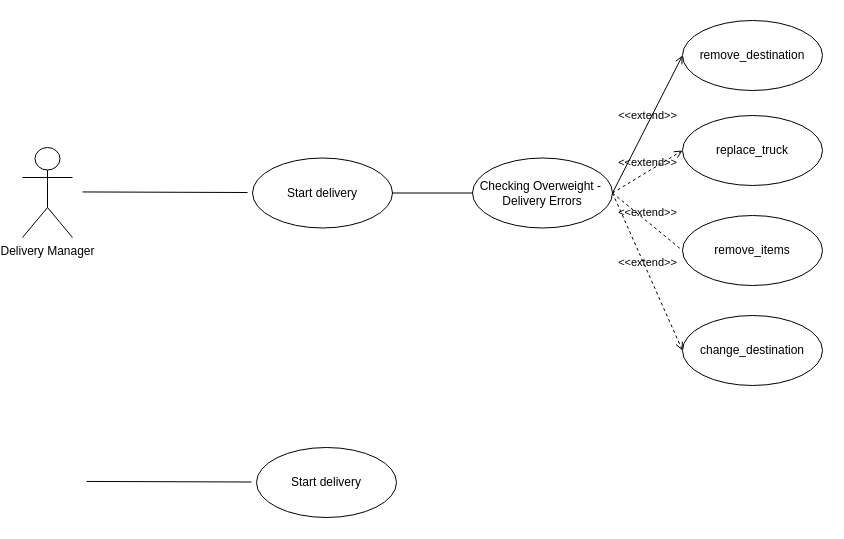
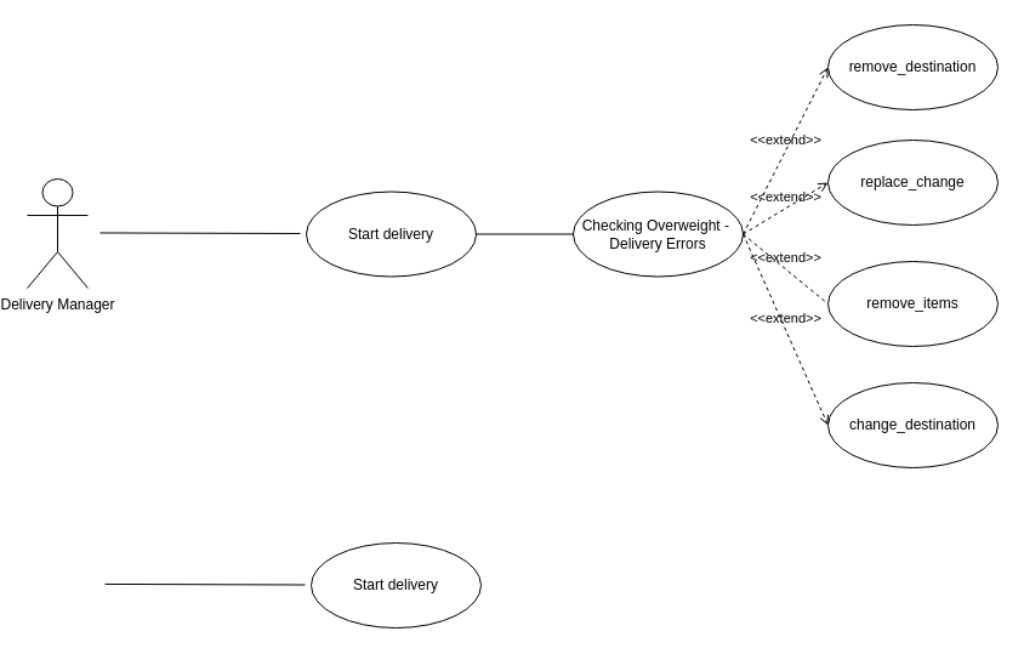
- <mxCell id="10" value="&amp;lt;&amp;lt;extend&amp;gt;&amp;gt;" style="html=1;verticalAlign=bottom;labelBackgroundColor=none;endArrow=open;endFill=0;dashed=0;rounded=0;exitX=1;exitY=0.5;exitDx=0;exitDy=0;entryX=0;entryY=0.5;entryDx=0;entryDy=0;" edge="1" parent="1" source="4" target="5"><mxGeometry width="160" relative="1" as="geometry"><mxPoint x="510" y="97.5" as="sourcePoint" /><mxPoint x="670" y="97.5" as="targetPoint" /></mxGeometry></mxCell>
+ <mxCell id="10" value="&amp;lt;&amp;lt;extend&amp;gt;&amp;gt;" style="html=1;verticalAlign=bottom;labelBackgroundColor=none;endArrow=open;endFill=0;dashed=1;rounded=0;exitX=1;exitY=0.5;exitDx=0;exitDy=0;entryX=0;entryY=0.5;entryDx=0;entryDy=0;" edge="1" parent="1" source="4" target="5"><mxGeometry width="160" relative="1" as="geometry"><mxPoint x="510" y="97.5" as="sourcePoint" /><mxPoint x="670" y="97.5" as="targetPoint" /></mxGeometry></mxCell>
- <mxCell id="6" value="replace_truck" style="ellipse;whiteSpace=wrap;html=1;" vertex="1" parent="1"><mxGeometry x="680" y="115" width="140" height="70" as="geometry" /></mxCell>
+ <mxCell id="6" value="replace_change" style="ellipse;whiteSpace=wrap;html=1;" vertex="1" parent="1"><mxGeometry x="680" y="115" width="140" height="70" as="geometry" /></mxCell>
